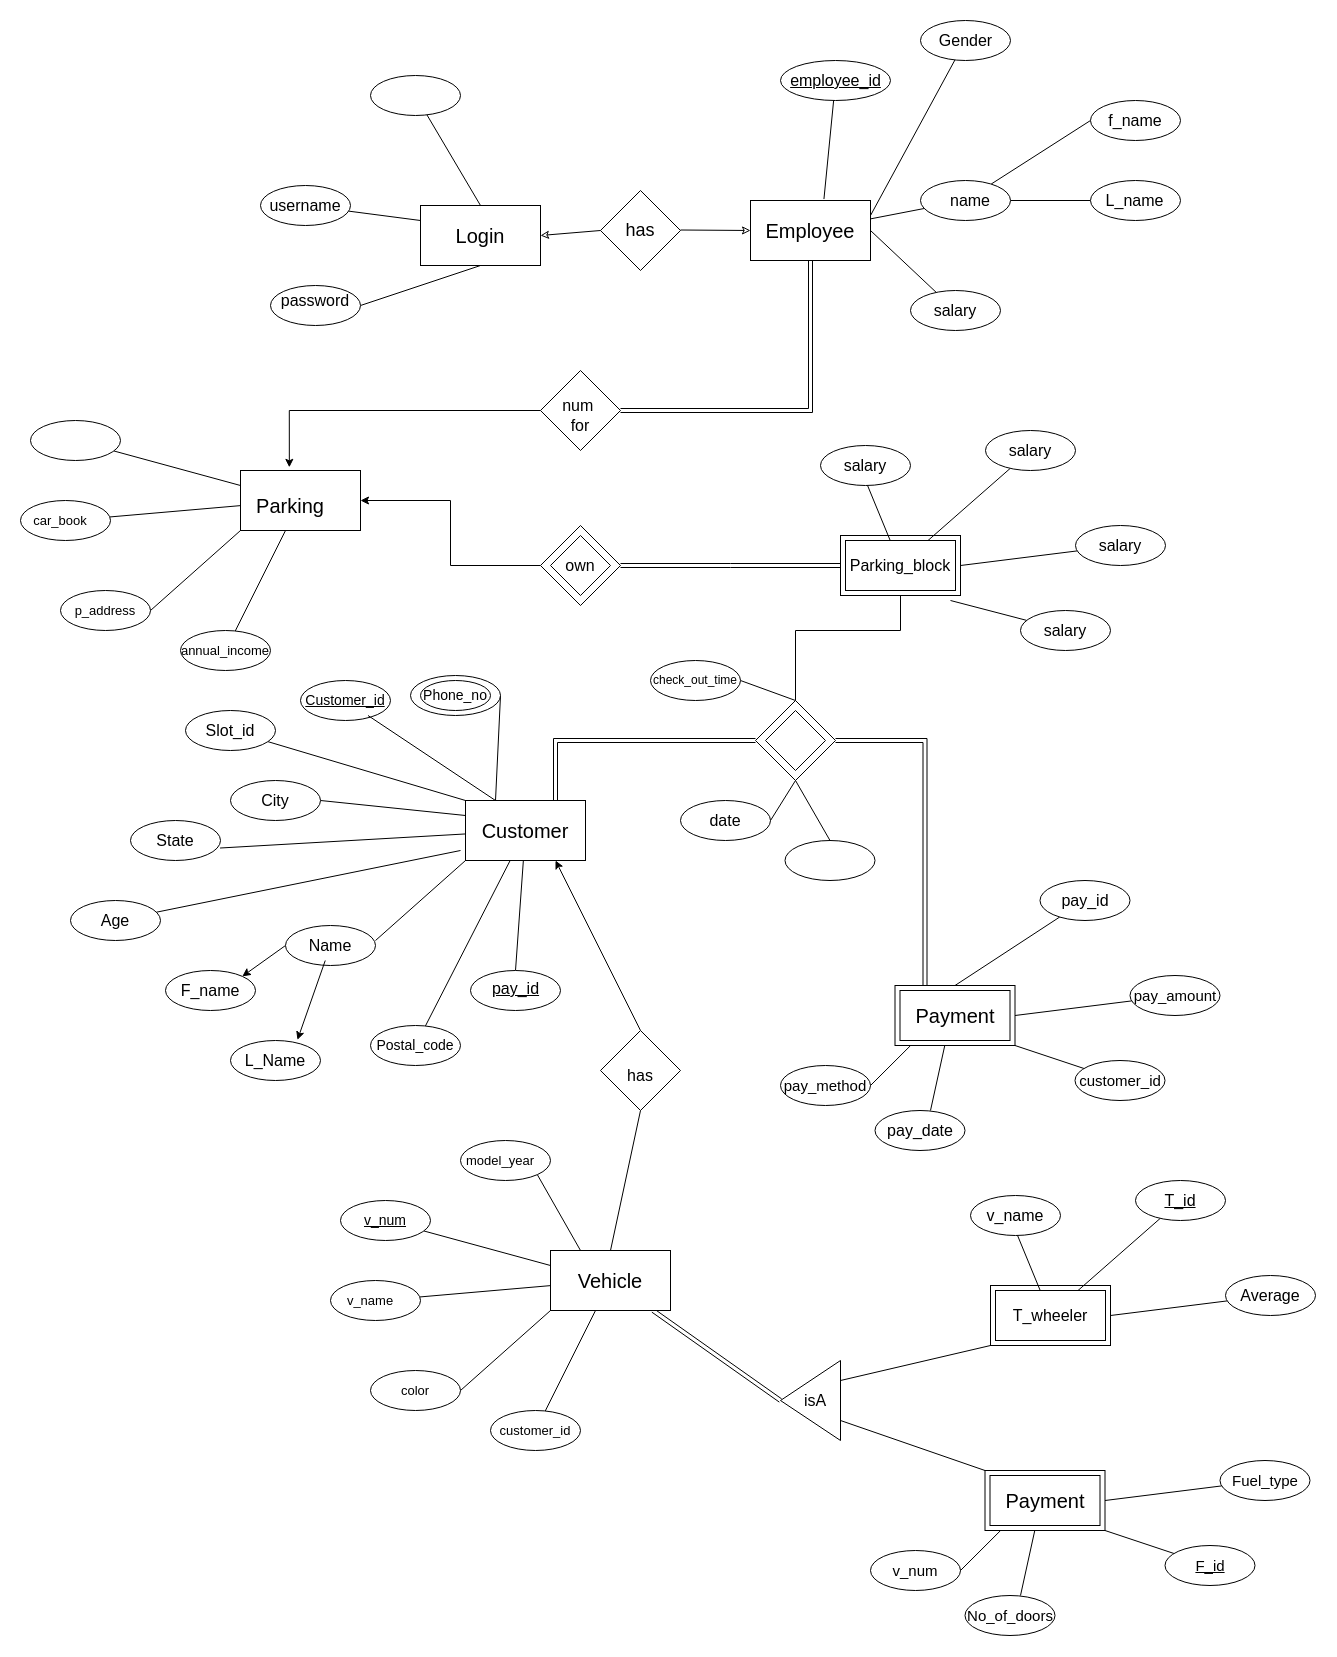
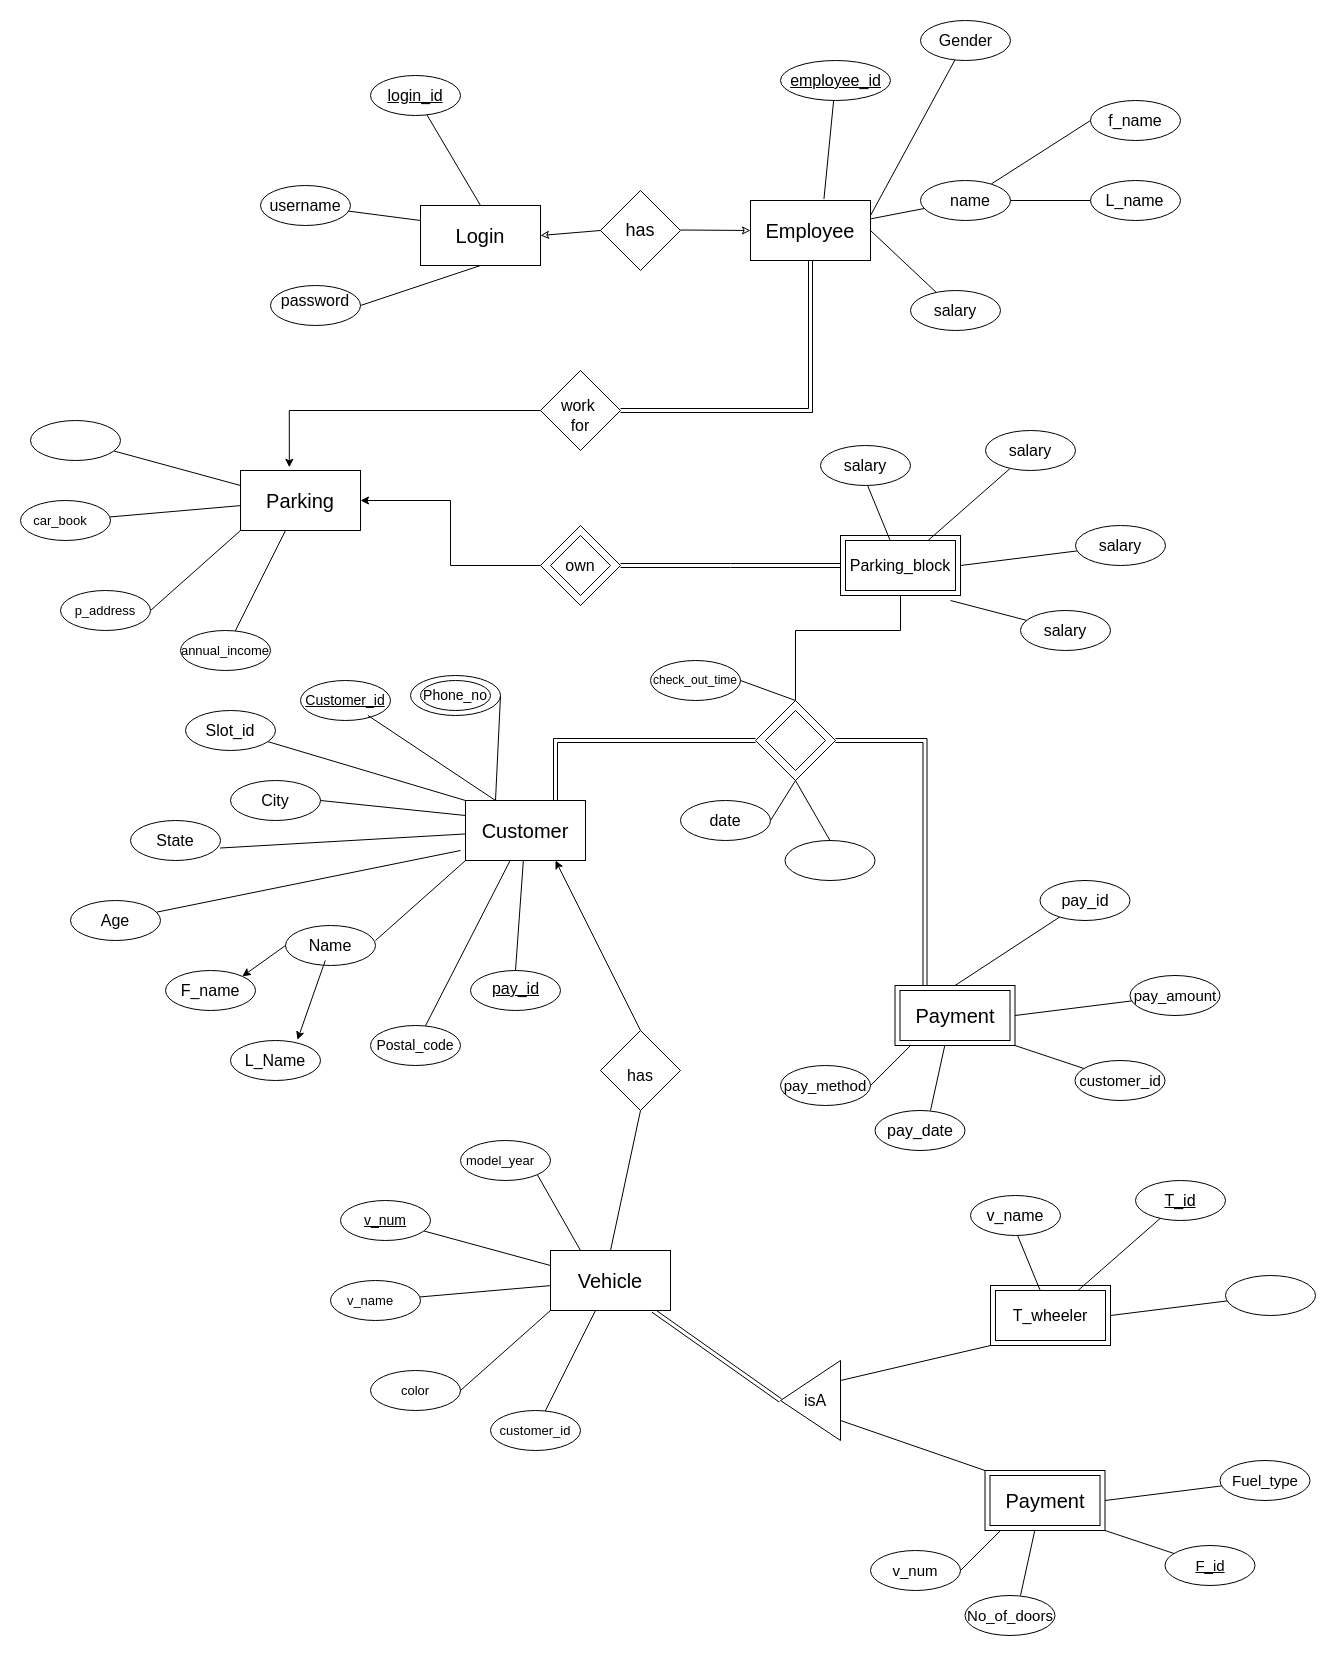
+ <mxCell id="46" value="login_id" style="text;strokeColor=none;align=center;fillColor=none;html=1;verticalAlign=middle;whiteSpace=wrap;rounded=0;strokeWidth=1;labelBackgroundColor=none;perimeterSpacing=0;fontSize=16;fontStyle=4" vertex="1" parent="1"><mxGeometry x="385" y="80" width="60" height="30" as="geometry" /></mxCell>
- <mxCell id="141" value="num&amp;nbsp;&lt;div&gt;for&lt;/div&gt;" style="text;strokeColor=none;align=center;fillColor=none;html=1;verticalAlign=middle;whiteSpace=wrap;rounded=0;strokeWidth=1;labelBackgroundColor=none;perimeterSpacing=0;fontSize=16;fontStyle=0" vertex="1" parent="1"><mxGeometry x="550" y="400" width="60" height="30" as="geometry" /></mxCell>
+ <mxCell id="141" value="work&amp;nbsp;&lt;div&gt;for&lt;/div&gt;" style="text;strokeColor=none;align=center;fillColor=none;html=1;verticalAlign=middle;whiteSpace=wrap;rounded=0;strokeWidth=1;labelBackgroundColor=none;perimeterSpacing=0;fontSize=16;fontStyle=0" vertex="1" parent="1"><mxGeometry x="550" y="400" width="60" height="30" as="geometry" /></mxCell>
- <mxCell id="43" value="Parking" style="text;strokeColor=none;align=center;fillColor=none;html=1;verticalAlign=middle;whiteSpace=wrap;rounded=0;strokeWidth=1;labelBackgroundColor=none;perimeterSpacing=0;fontSize=20;" vertex="1" parent="1"><mxGeometry x="260" y="490" width="60" height="30" as="geometry" /></mxCell>
+ <mxCell id="43" value="Parking" style="text;strokeColor=none;align=center;fillColor=none;html=1;verticalAlign=middle;whiteSpace=wrap;rounded=0;strokeWidth=1;labelBackgroundColor=none;perimeterSpacing=0;fontSize=20;" vertex="1" parent="1"><mxGeometry x="270" y="485" width="60" height="30" as="geometry" /></mxCell>
- <mxCell id="188" value="Average" style="text;strokeColor=none;align=center;fillColor=none;html=1;verticalAlign=middle;whiteSpace=wrap;rounded=0;strokeWidth=1;labelBackgroundColor=none;perimeterSpacing=0;fontSize=16;fontStyle=0" vertex="1" parent="1"><mxGeometry x="1240" y="1280" width="60" height="30" as="geometry" /></mxCell>
